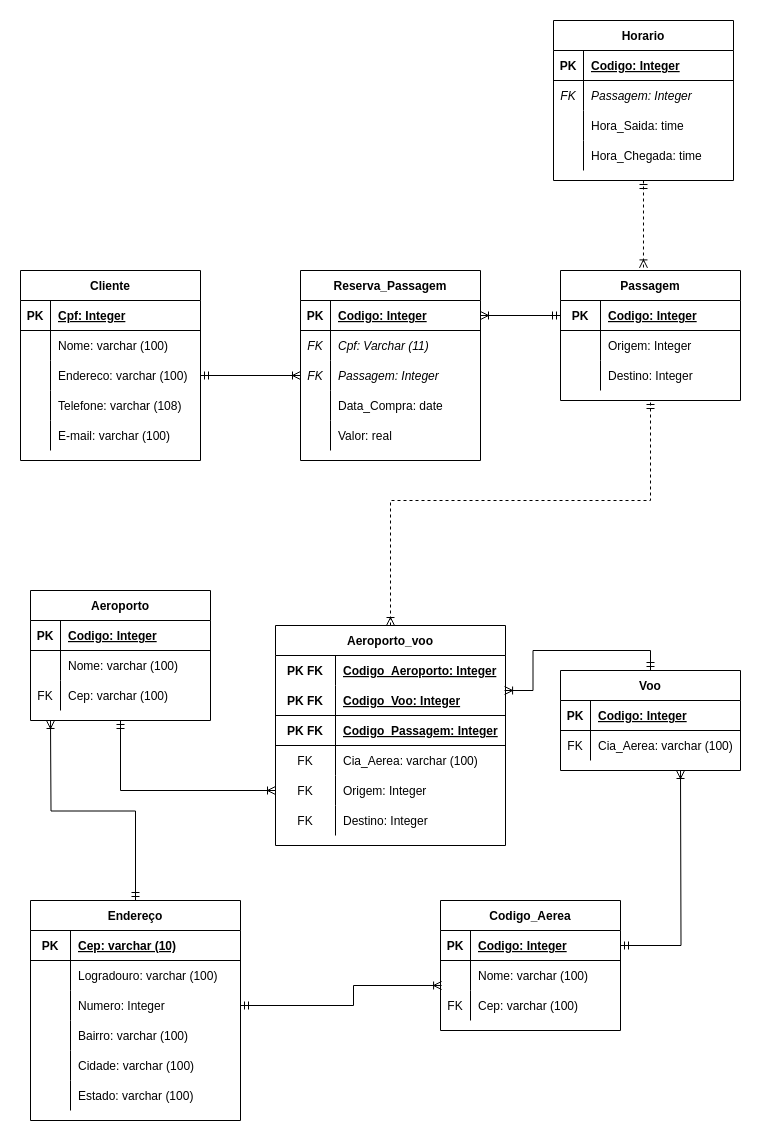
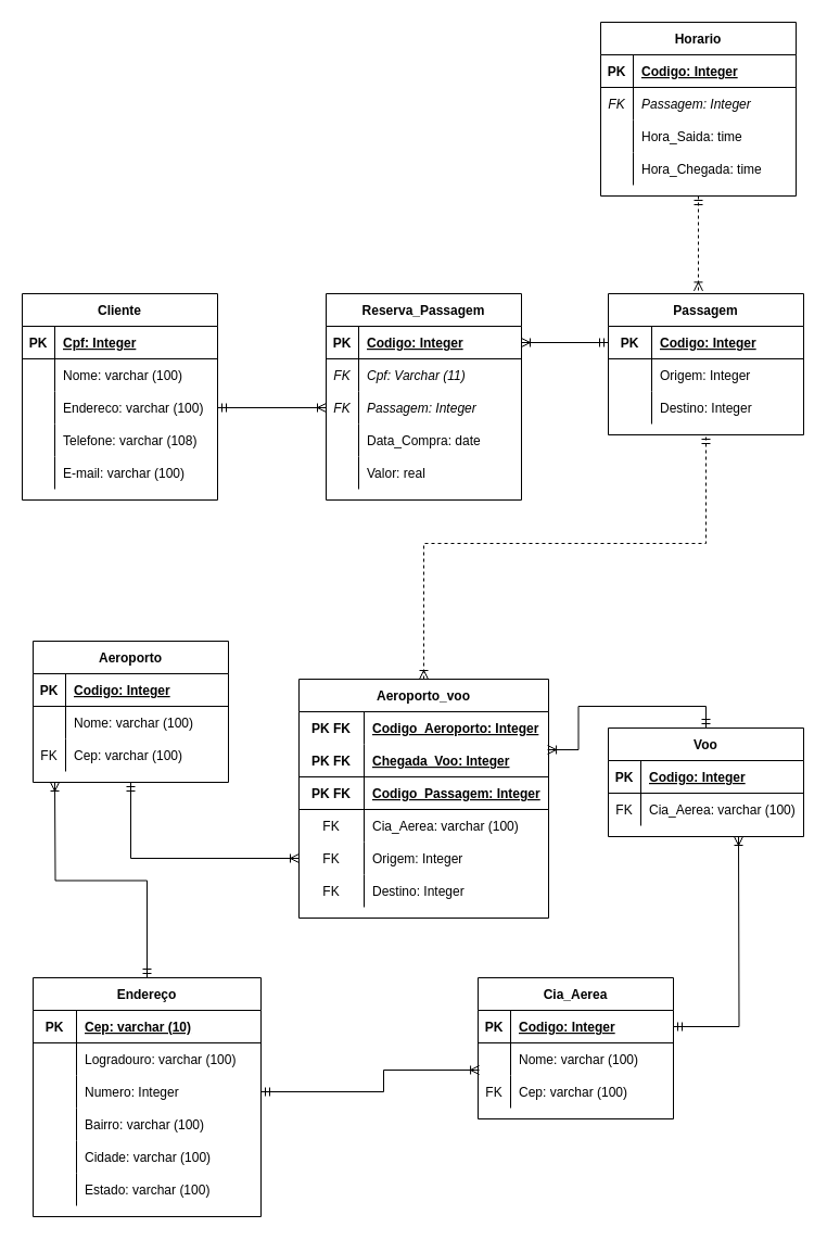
- <mxCell id="85" value="Codigo_Voo: Integer" style="shape=partialRectangle;connectable=0;fillColor=none;top=0;left=0;bottom=0;right=0;align=left;spacingLeft=6;fontStyle=5;overflow=hidden;" vertex="1" parent="83"><mxGeometry x="60" width="170" height="30" as="geometry" /></mxCell>
+ <mxCell id="85" value="Chegada_Voo: Integer" style="shape=partialRectangle;connectable=0;fillColor=none;top=0;left=0;bottom=0;right=0;align=left;spacingLeft=6;fontStyle=5;overflow=hidden;" vertex="1" parent="83"><mxGeometry x="60" width="170" height="30" as="geometry" /></mxCell>
- <mxCell id="119" value="Codigo_Aerea" style="shape=table;startSize=30;container=1;collapsible=1;childLayout=tableLayout;fixedRows=1;rowLines=0;fontStyle=1;align=center;resizeLast=1;" vertex="1" parent="1"><mxGeometry x="440" y="900" width="180" height="130" as="geometry" /></mxCell>
+ <mxCell id="119" value="Cia_Aerea" style="shape=table;startSize=30;container=1;collapsible=1;childLayout=tableLayout;fixedRows=1;rowLines=0;fontStyle=1;align=center;resizeLast=1;" vertex="1" parent="1"><mxGeometry x="440" y="900" width="180" height="130" as="geometry" /></mxCell>
